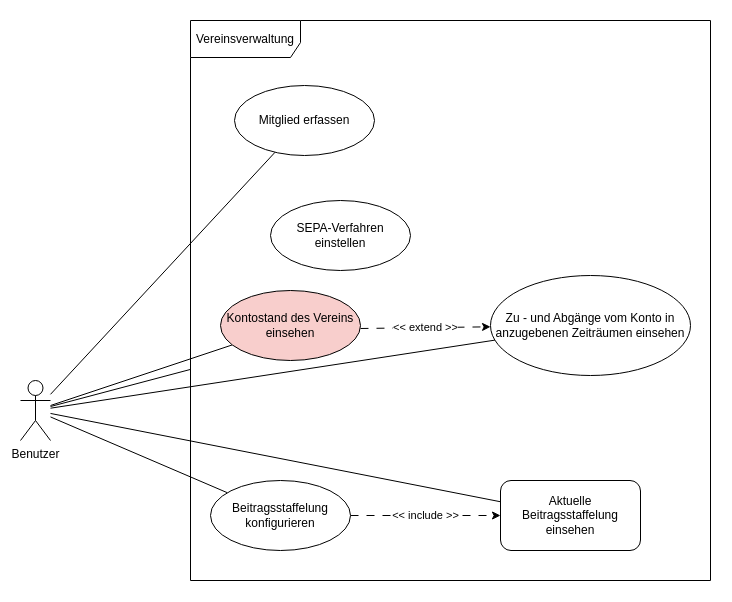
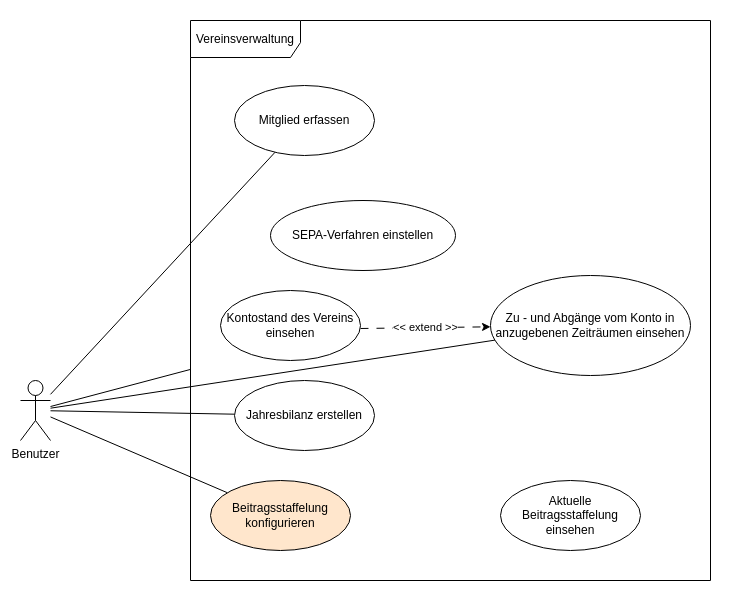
- <mxCell id="12" value="SEPA-Verfahren einstellen" style="ellipse;whiteSpace=wrap;html=1;" parent="1" vertex="1"><mxGeometry x="270" y="200" width="140" height="70" as="geometry" /></mxCell>
+ <mxCell id="12" value="SEPA-Verfahren einstellen" style="ellipse;whiteSpace=wrap;html=1;" parent="1" vertex="1"><mxGeometry x="270" y="200" width="185" height="70" as="geometry" /></mxCell>
- <mxCell id="14" value="Kontostand des Vereins einsehen" style="ellipse;whiteSpace=wrap;html=1;fillColor=#f8cecc;" parent="1" vertex="1"><mxGeometry x="220" y="290" width="140" height="70" as="geometry" /></mxCell>
+ <mxCell id="14" value="Kontostand des Vereins einsehen" style="ellipse;whiteSpace=wrap;html=1;" parent="1" vertex="1"><mxGeometry x="220" y="290" width="140" height="70" as="geometry" /></mxCell>
- <mxCell id="6" style="rounded=0;orthogonalLoop=1;jettySize=auto;html=1;endArrow=none;endFill=0;" parent="1" source="11" target="14" edge="1"><mxGeometry relative="1" as="geometry" /></mxCell>
+ <mxCell id="7" style="rounded=0;orthogonalLoop=1;jettySize=auto;html=1;endArrow=none;endFill=0;" parent="1" source="11" target="16" edge="1"><mxGeometry relative="1" as="geometry" /></mxCell>
+ <mxCell id="16" value="Jahresbilanz erstellen" style="ellipse;whiteSpace=wrap;html=1;" parent="1" vertex="1"><mxGeometry x="234" y="380" width="140" height="70" as="geometry" /></mxCell>
- <mxCell id="10" style="rounded=0;orthogonalLoop=1;jettySize=auto;html=1;endArrow=none;endFill=0;" parent="1" source="11" target="19" edge="1"><mxGeometry relative="1" as="geometry" /></mxCell>
- <mxCell id="18" value="Beitragsstaffelung konfigurieren" style="ellipse;whiteSpace=wrap;html=1;" parent="1" vertex="1"><mxGeometry x="210" y="480" width="140" height="70" as="geometry" /></mxCell>
+ <mxCell id="18" value="Beitragsstaffelung konfigurieren" style="ellipse;whiteSpace=wrap;html=1;fillColor=#ffe6cc;" parent="1" vertex="1"><mxGeometry x="210" y="480" width="140" height="70" as="geometry" /></mxCell>
- <mxCell id="17" value="&amp;lt;&amp;lt; include &amp;gt;&amp;gt;" style="rounded=0;orthogonalLoop=1;jettySize=auto;html=1;dashed=1;dashPattern=8 8;" parent="1" source="18" target="19" edge="1"><mxGeometry relative="1" as="geometry" /></mxCell>
- <mxCell id="19" value="Aktuelle Beitragsstaffelung einsehen" style="whiteSpace=wrap;html=1;rounded=1;" parent="1" vertex="1"><mxGeometry x="500" y="480" width="140" height="70" as="geometry" /></mxCell>
+ <mxCell id="19" value="Aktuelle Beitragsstaffelung einsehen" style="ellipse;whiteSpace=wrap;html=1;" parent="1" vertex="1"><mxGeometry x="500" y="480" width="140" height="70" as="geometry" /></mxCell>
